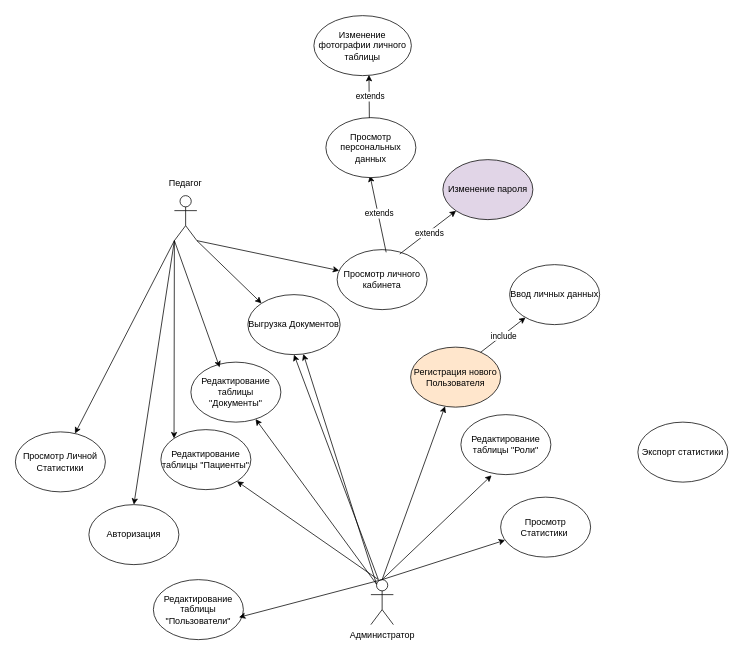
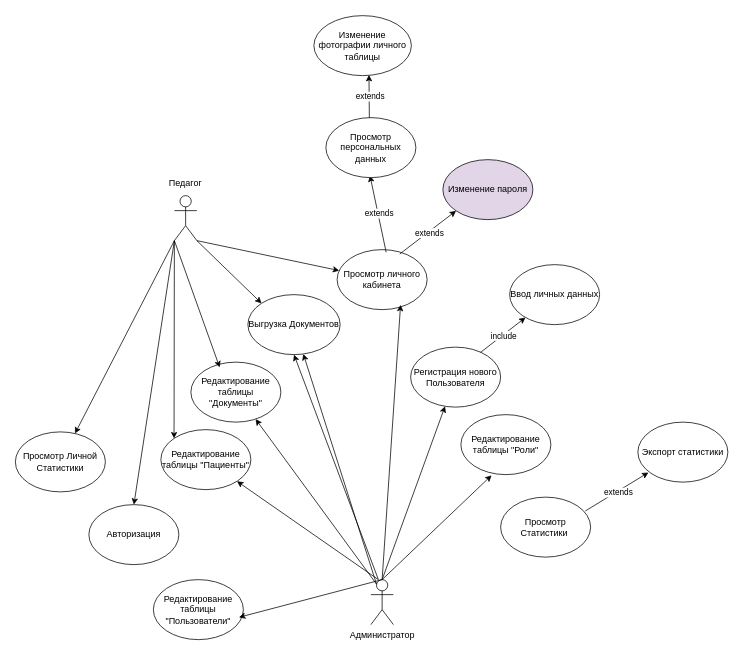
- <mxCell id="7" value="Регистрация нового Пользователя" style="ellipse;whiteSpace=wrap;html=1;fillColor=#ffe6cc;" parent="1" vertex="1"><mxGeometry x="547" y="462" width="120" height="80" as="geometry" /></mxCell>
+ <mxCell id="7" value="Регистрация нового Пользователя" style="ellipse;whiteSpace=wrap;html=1;" parent="1" vertex="1"><mxGeometry x="547" y="462" width="120" height="80" as="geometry" /></mxCell>
+ <mxCell id="35" value="" style="endArrow=classic;html=1;rounded=0;exitX=0.942;exitY=0.23;exitDx=0;exitDy=0;exitPerimeter=0;entryX=0.117;entryY=0.84;entryDx=0;entryDy=0;entryPerimeter=0;" edge="1" parent="1" source="18" target="37"><mxGeometry width="50" height="50" relative="1" as="geometry"><mxPoint x="795" y="676" as="sourcePoint" /><mxPoint x="852" y="632" as="targetPoint" /></mxGeometry></mxCell>
+ <mxCell id="36" value="extends" style="edgeLabel;html=1;align=center;verticalAlign=middle;resizable=0;points=[];" vertex="1" connectable="0" parent="35"><mxGeometry x="0.007" y="-1" relative="1" as="geometry"><mxPoint as="offset" /></mxGeometry></mxCell>
- <mxCell id="22" value="" style="endArrow=classic;html=1;rounded=0;exitX=0.5;exitY=0;exitDx=0;exitDy=0;exitPerimeter=0;" parent="1" source="2" target="18" edge="1"><mxGeometry width="50" height="50" relative="1" as="geometry"><mxPoint x="404" y="622" as="sourcePoint" /><mxPoint x="454" y="572" as="targetPoint" /></mxGeometry></mxCell>
+ <mxCell id="22" value="" style="endArrow=classic;html=1;rounded=0;exitX=0.5;exitY=0;exitDx=0;exitDy=0;exitPerimeter=0;entryX=0.705;entryY=0.92;entryDx=0;entryDy=0;entryPerimeter=0;" parent="1" source="2" target="21" edge="1"><mxGeometry width="50" height="50" relative="1" as="geometry"><mxPoint x="404" y="622" as="sourcePoint" /><mxPoint x="454" y="572" as="targetPoint" /></mxGeometry></mxCell>
